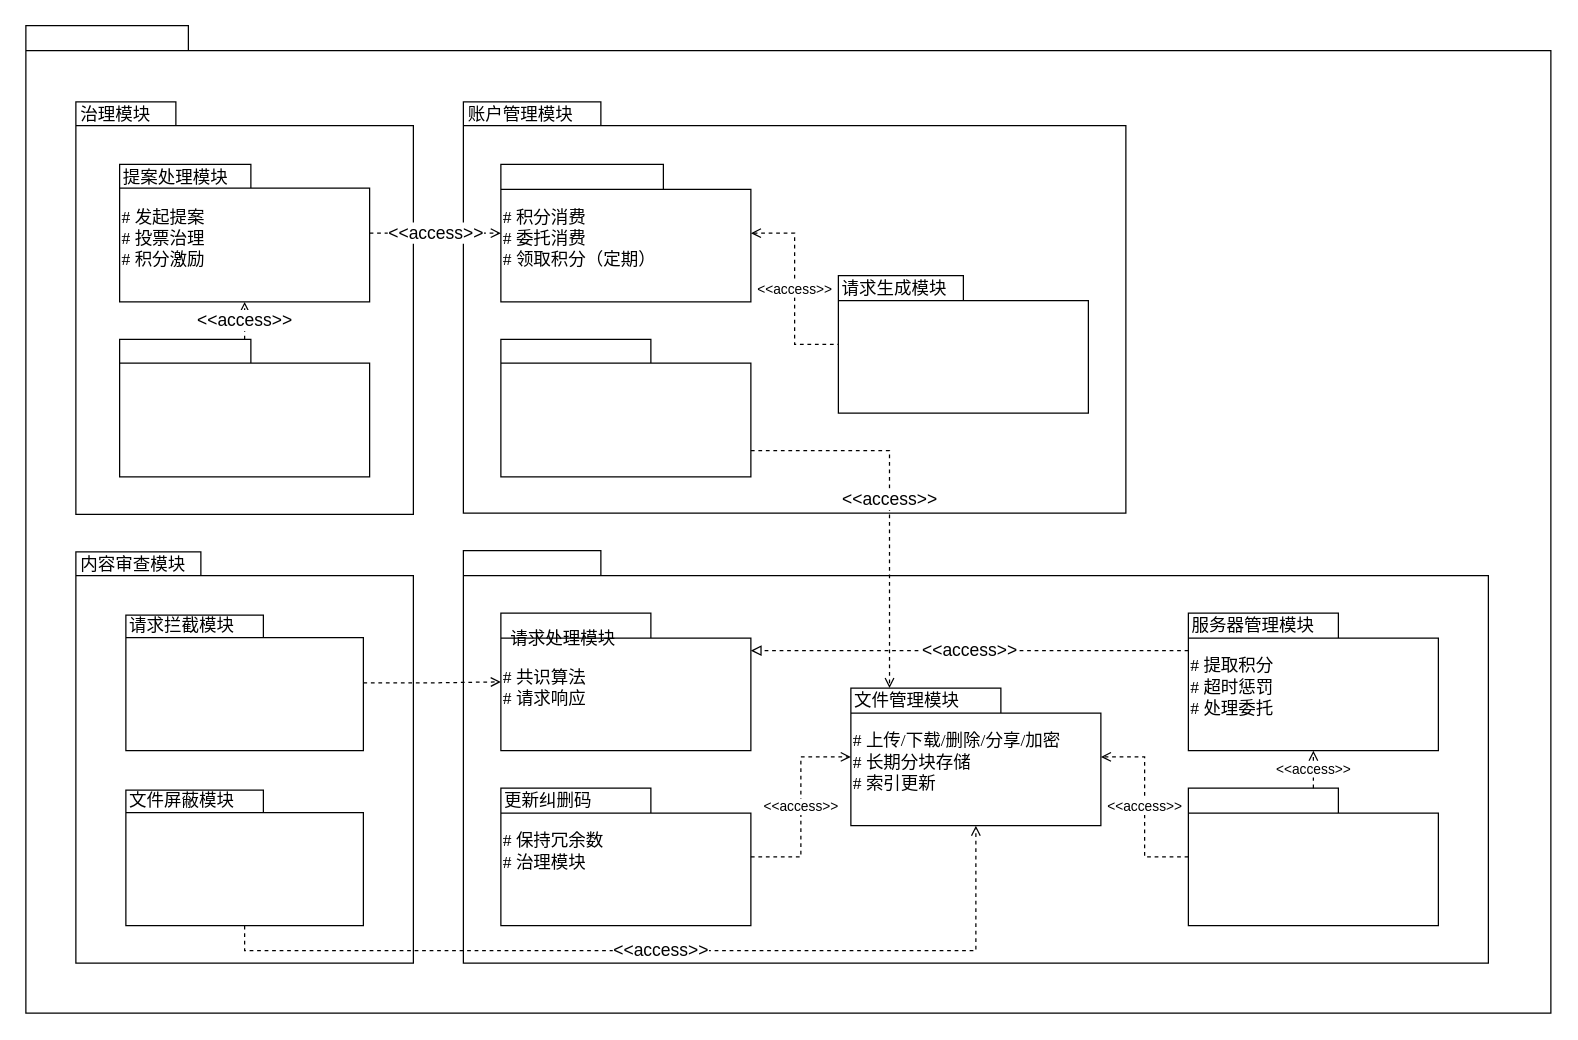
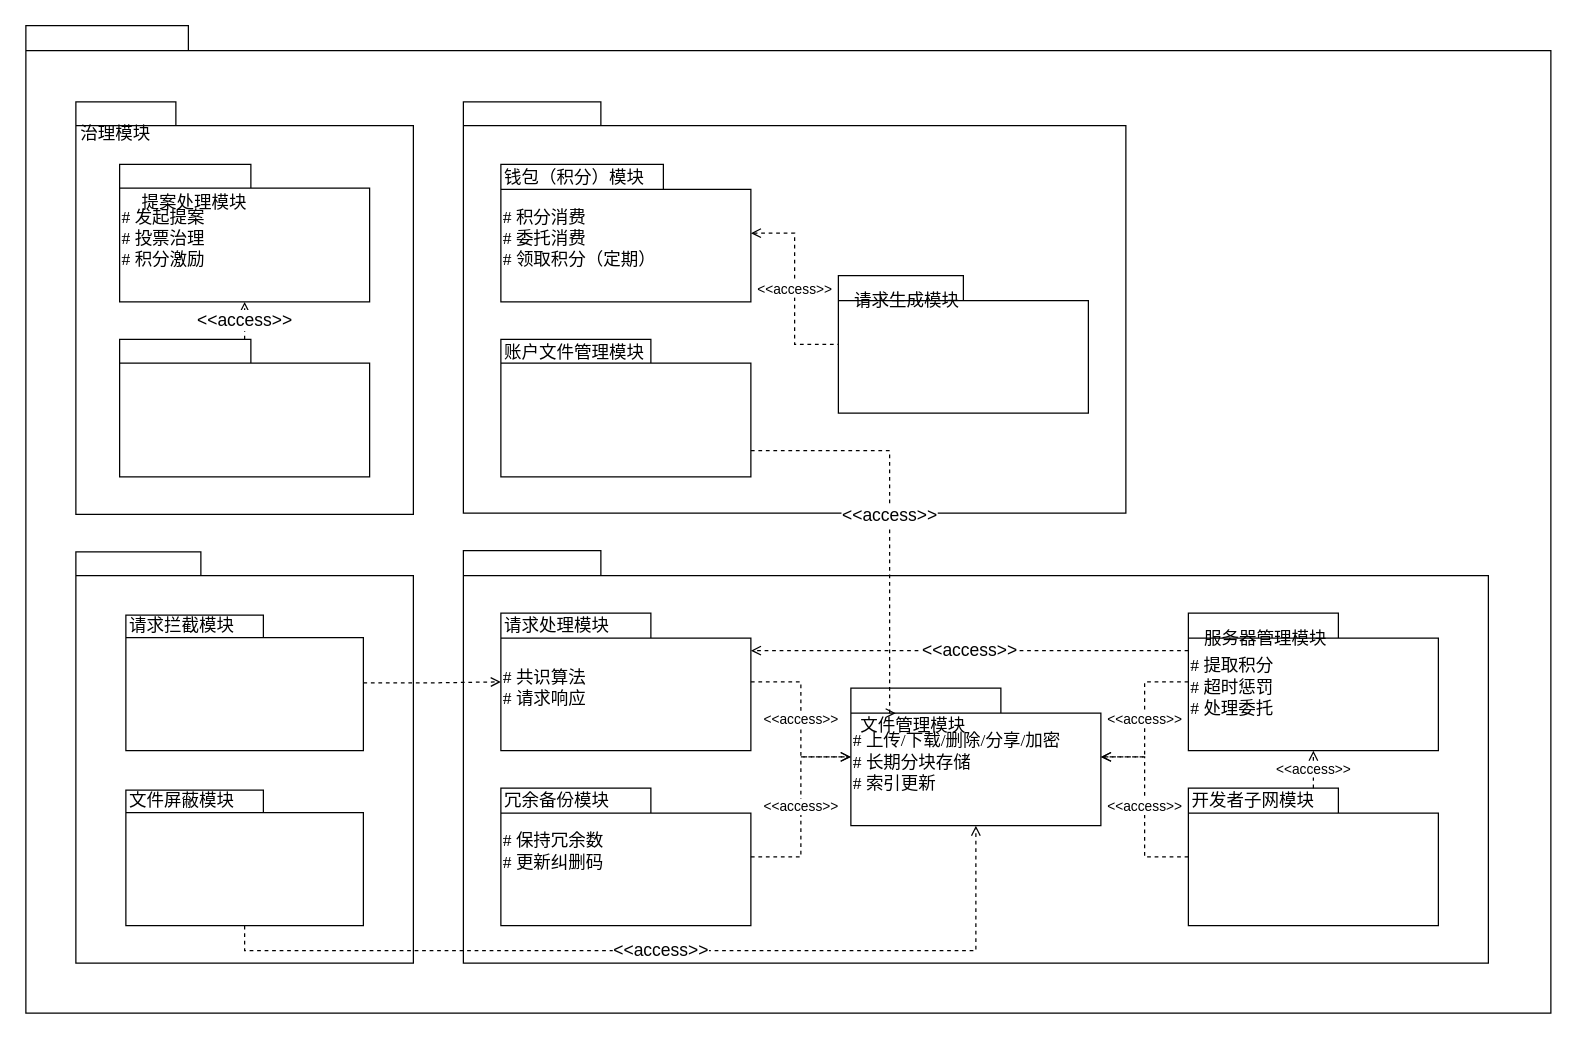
- <mxCell id="6" value="&lt;span style=&quot;font-size: 14px;&quot;&gt;治理模块&lt;/span&gt;" style="text;html=1;align=left;verticalAlign=top;spacingTop=-4;fontSize=10;fontFamily=Verdana" parent="4" vertex="1"><mxGeometry x="2" width="68" height="20" as="geometry" /></mxCell>
+ <mxCell id="6" value="&lt;span style=&quot;font-size: 14px;&quot;&gt;治理模块&lt;/span&gt;" style="text;html=1;align=left;verticalAlign=top;spacingTop=-4;fontSize=10;fontFamily=Verdana" parent="4" vertex="1"><mxGeometry x="2" y="15" width="68" height="20" as="geometry" /></mxCell>
- <mxCell id="13" value="&lt;span style=&quot;font-size: 14px;&quot;&gt;账户管理模块&lt;/span&gt;" style="text;html=1;align=left;verticalAlign=top;spacingTop=-4;fontSize=10;fontFamily=Verdana" parent="1" vertex="1"><mxGeometry x="371.93" y="81" width="118.07" height="19" as="geometry" /></mxCell>
- <mxCell id="9" value="&lt;span style=&quot;font-size: 14px;&quot;&gt;提案处理模块&lt;/span&gt;" style="text;html=1;align=left;verticalAlign=top;spacingTop=-4;fontSize=10;fontFamily=Verdana" parent="7" vertex="1"><mxGeometry x="1.48" width="117.78" height="20" as="geometry" /></mxCell>
+ <mxCell id="9" value="&lt;span style=&quot;font-size: 14px;&quot;&gt;提案处理模块&lt;/span&gt;" style="text;html=1;align=left;verticalAlign=top;spacingTop=-4;fontSize=10;fontFamily=Verdana" parent="7" vertex="1"><mxGeometry x="16.48" y="20" width="117.78" height="20" as="geometry" /></mxCell>
+ <mxCell id="16" value="&lt;span style=&quot;font-size: 14px;&quot;&gt;钱包（积分）模块&lt;/span&gt;" style="text;html=1;align=left;verticalAlign=top;spacingTop=-4;fontSize=10;fontFamily=Verdana" parent="14" vertex="1"><mxGeometry x="1.48" width="117.78" height="20" as="geometry" /></mxCell>
- <mxCell id="55" value="&amp;lt;&amp;lt;access&amp;gt;&amp;gt;" style="edgeStyle=orthogonalEdgeStyle;rounded=0;orthogonalLoop=1;jettySize=auto;html=1;dashed=1;fontSize=14;startArrow=none;startFill=0;endArrow=open;endFill=0;" edge="1" parent="1" source="8" target="15"><mxGeometry relative="1" as="geometry" /></mxCell>
- <mxCell id="22" value="&lt;span style=&quot;font-size: 14px;&quot;&gt;请求生成模块&lt;/span&gt;" style="text;html=1;align=left;verticalAlign=top;spacingTop=-4;fontSize=10;fontFamily=Verdana" parent="20" vertex="1"><mxGeometry x="1.48" width="117.78" height="20" as="geometry" /></mxCell>
+ <mxCell id="22" value="&lt;span style=&quot;font-size: 14px;&quot;&gt;请求生成模块&lt;/span&gt;" style="text;html=1;align=left;verticalAlign=top;spacingTop=-4;fontSize=10;fontFamily=Verdana" parent="20" vertex="1"><mxGeometry x="11.48" y="10" width="117.78" height="20" as="geometry" /></mxCell>
+ <mxCell id="19" value="&lt;span style=&quot;font-size: 14px;&quot;&gt;账户文件管理模块&lt;/span&gt;" style="text;html=1;align=left;verticalAlign=top;spacingTop=-4;fontSize=10;fontFamily=Verdana" parent="17" vertex="1"><mxGeometry x="1.48" width="117.78" height="20" as="geometry" /></mxCell>
- <mxCell id="35" value="&lt;span style=&quot;font-size: 14px;&quot;&gt;内容审查模块&lt;/span&gt;" style="text;html=1;align=left;verticalAlign=top;spacingTop=-4;fontSize=10;fontFamily=Verdana" parent="1" vertex="1"><mxGeometry x="62" y="441" width="159" height="19.231" as="geometry" /></mxCell>
- <mxCell id="33" value="&lt;span style=&quot;font-size: 14px;&quot;&gt;服务器管理模块&lt;/span&gt;" style="text;html=1;align=left;verticalAlign=top;spacingTop=-4;fontSize=10;fontFamily=Verdana" parent="31" vertex="1"><mxGeometry x="1.48" width="117.78" height="20" as="geometry" /></mxCell>
+ <mxCell id="33" value="&lt;span style=&quot;font-size: 14px;&quot;&gt;服务器管理模块&lt;/span&gt;" style="text;html=1;align=left;verticalAlign=top;spacingTop=-4;fontSize=10;fontFamily=Verdana" parent="31" vertex="1"><mxGeometry x="11.48" y="10" width="117.78" height="20" as="geometry" /></mxCell>
- <mxCell id="27" value="&lt;span style=&quot;font-size: 14px;&quot;&gt;请求处理模块&lt;/span&gt;" style="text;html=1;align=left;verticalAlign=top;spacingTop=-4;fontSize=10;fontFamily=Verdana" parent="25" vertex="1"><mxGeometry x="6.48" y="10" width="117.78" height="20" as="geometry" /></mxCell>
+ <mxCell id="27" value="&lt;span style=&quot;font-size: 14px;&quot;&gt;请求处理模块&lt;/span&gt;" style="text;html=1;align=left;verticalAlign=top;spacingTop=-4;fontSize=10;fontFamily=Verdana" parent="25" vertex="1"><mxGeometry x="1.48" width="117.78" height="20" as="geometry" /></mxCell>
- <mxCell id="53" value="&amp;lt;&amp;lt;access&amp;gt;&amp;gt;" style="edgeStyle=orthogonalEdgeStyle;rounded=0;orthogonalLoop=1;jettySize=auto;html=1;dashed=1;fontSize=14;startArrow=none;startFill=0;endArrow=block;endFill=0;" edge="1" parent="1" source="32" target="26"><mxGeometry relative="1" as="geometry"><Array as="points"><mxPoint x="780" y="520" /><mxPoint x="780" y="520" /></Array></mxGeometry></mxCell>
+ <mxCell id="53" value="&amp;lt;&amp;lt;access&amp;gt;&amp;gt;" style="edgeStyle=orthogonalEdgeStyle;rounded=0;orthogonalLoop=1;jettySize=auto;html=1;dashed=1;fontSize=14;startArrow=none;startFill=0;endArrow=open;endFill=0;" edge="1" parent="1" source="32" target="26"><mxGeometry relative="1" as="geometry"><Array as="points"><mxPoint x="780" y="520" /><mxPoint x="780" y="520" /></Array></mxGeometry></mxCell>
+ <mxCell id="49" value="&amp;lt;&amp;lt;access&amp;gt;&amp;gt;" style="edgeStyle=orthogonalEdgeStyle;rounded=0;orthogonalLoop=1;jettySize=auto;html=1;dashed=1;startArrow=none;startFill=0;endArrow=open;endFill=0;" edge="1" parent="1" source="26" target="46"><mxGeometry relative="1" as="geometry" /></mxCell>
+ <mxCell id="50" value="&amp;lt;&amp;lt;access&amp;gt;&amp;gt;" style="edgeStyle=orthogonalEdgeStyle;rounded=0;orthogonalLoop=1;jettySize=auto;html=1;dashed=1;startArrow=none;startFill=0;endArrow=open;endFill=0;" edge="1" parent="1" source="32" target="46"><mxGeometry relative="1" as="geometry" /></mxCell>
- <mxCell id="47" value="&lt;span style=&quot;font-size: 14px;&quot;&gt;文件管理模块&lt;/span&gt;" style="text;html=1;align=left;verticalAlign=top;spacingTop=-4;fontSize=10;fontFamily=Verdana" vertex="1" parent="45"><mxGeometry x="1.48" width="117.78" height="20" as="geometry" /></mxCell>
+ <mxCell id="47" value="&lt;span style=&quot;font-size: 14px;&quot;&gt;文件管理模块&lt;/span&gt;" style="text;html=1;align=left;verticalAlign=top;spacingTop=-4;fontSize=10;fontFamily=Verdana" vertex="1" parent="45"><mxGeometry x="6.48" y="20" width="117.78" height="20" as="geometry" /></mxCell>
- <mxCell id="44" value="&lt;span style=&quot;font-size: 14px;&quot;&gt;更新纠删码&lt;/span&gt;" style="text;html=1;align=left;verticalAlign=top;spacingTop=-4;fontSize=10;fontFamily=Verdana" vertex="1" parent="42"><mxGeometry x="1.48" width="117.78" height="20" as="geometry" /></mxCell>
+ <mxCell id="44" value="&lt;span style=&quot;font-size: 14px;&quot;&gt;冗余备份模块&lt;/span&gt;" style="text;html=1;align=left;verticalAlign=top;spacingTop=-4;fontSize=10;fontFamily=Verdana" vertex="1" parent="42"><mxGeometry x="1.48" width="117.78" height="20" as="geometry" /></mxCell>
+ <mxCell id="30" value="&lt;span style=&quot;font-size: 14px;&quot;&gt;开发者子网模块&lt;/span&gt;" style="text;html=1;align=left;verticalAlign=top;spacingTop=-4;fontSize=10;fontFamily=Verdana" parent="28" vertex="1"><mxGeometry x="1.48" width="117.78" height="20" as="geometry" /></mxCell>
- <mxCell id="43" value="&lt;font style=&quot;font-size: 14px; font-weight: normal;&quot;&gt;# 保持冗余数&lt;br&gt;# 治理模块&lt;br&gt;&lt;br&gt;&lt;/font&gt;" style="shape=folder;fontStyle=1;spacingTop=10;tabWidth=120;tabHeight=20;tabPosition=left;html=1;rounded=0;shadow=0;comic=0;labelBackgroundColor=none;strokeWidth=1;fontFamily=Verdana;fontSize=10;align=left;" vertex="1" parent="42"><mxGeometry width="200" height="110" as="geometry" /></mxCell>
+ <mxCell id="43" value="&lt;font style=&quot;font-size: 14px; font-weight: normal;&quot;&gt;# 保持冗余数&lt;br&gt;# 更新纠删码&lt;br&gt;&lt;br&gt;&lt;/font&gt;" style="shape=folder;fontStyle=1;spacingTop=10;tabWidth=120;tabHeight=20;tabPosition=left;html=1;rounded=0;shadow=0;comic=0;labelBackgroundColor=none;strokeWidth=1;fontFamily=Verdana;fontSize=10;align=left;" vertex="1" parent="42"><mxGeometry width="200" height="110" as="geometry" /></mxCell>
